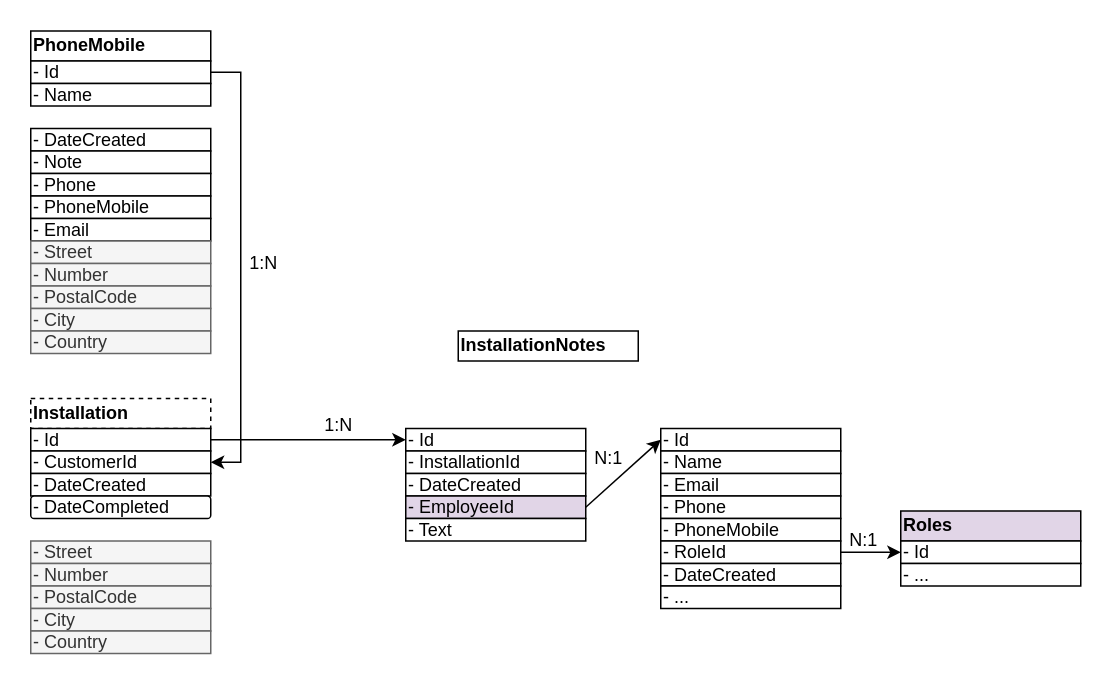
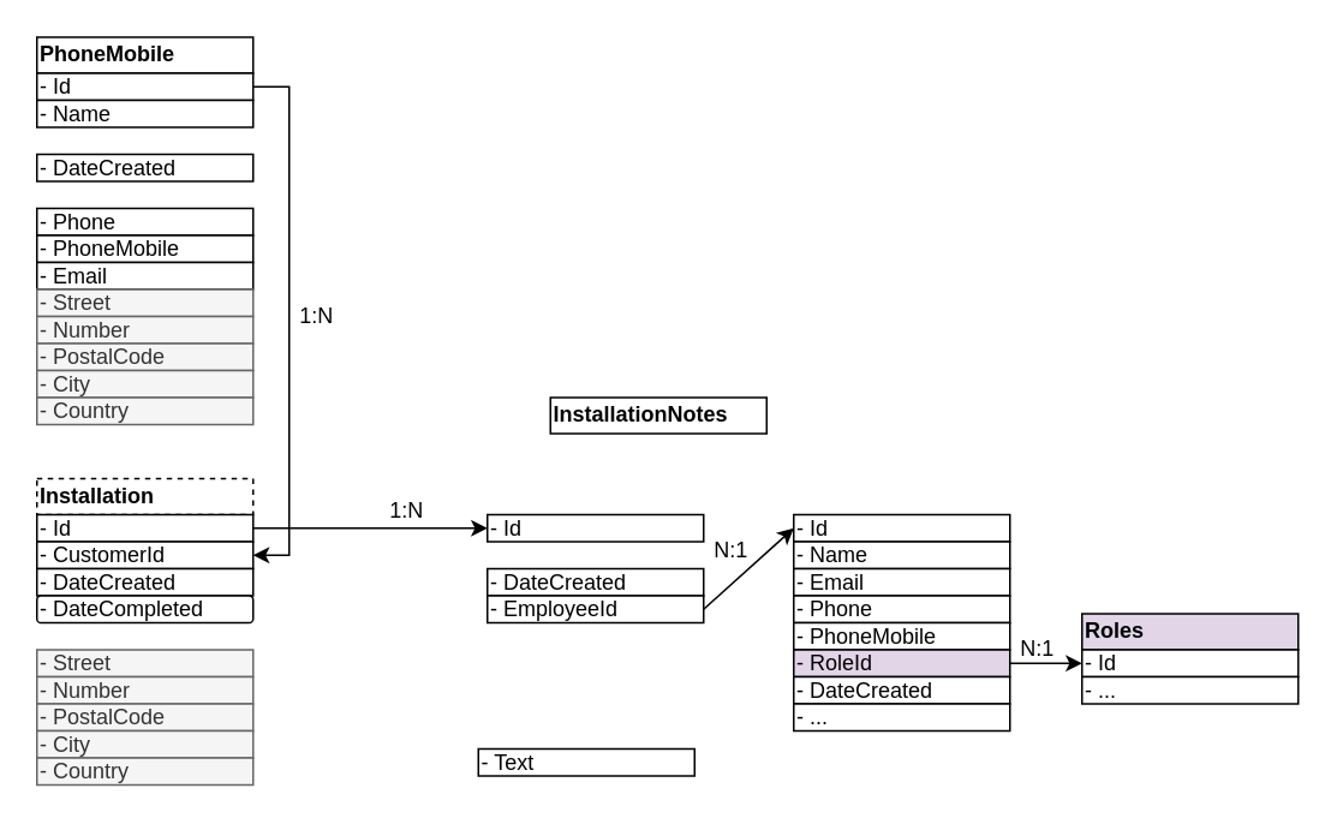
- <mxCell id="9" value="- Note" style="rounded=0;whiteSpace=wrap;html=1;align=left;" parent="1" vertex="1"><mxGeometry x="20" y="100" width="120" height="15" as="geometry" /></mxCell>
- <mxCell id="24" value="- InstallationId" style="rounded=0;whiteSpace=wrap;html=1;align=left;" parent="1" vertex="1"><mxGeometry x="270" y="300" width="120" height="15" as="geometry" /></mxCell>
- <mxCell id="27" value="- EmployeeId" style="rounded=0;whiteSpace=wrap;html=1;align=left;fillColor=#e1d5e7;" parent="1" vertex="1"><mxGeometry x="270" y="330" width="120" height="15" as="geometry" /></mxCell>
+ <mxCell id="27" value="- EmployeeId" style="rounded=0;whiteSpace=wrap;html=1;align=left;" parent="1" vertex="1"><mxGeometry x="270" y="330" width="120" height="15" as="geometry" /></mxCell>
- <mxCell id="28" value="- Text" style="rounded=0;whiteSpace=wrap;html=1;align=left;" parent="1" vertex="1"><mxGeometry x="270" y="345" width="120" height="15" as="geometry" /></mxCell>
+ <mxCell id="28" value="- Text" style="rounded=0;whiteSpace=wrap;html=1;align=left;" parent="1" vertex="1"><mxGeometry x="265" y="415" width="120" height="15" as="geometry" /></mxCell>
- <mxCell id="35" value="- RoleId" style="rounded=0;whiteSpace=wrap;html=1;align=left;" parent="1" vertex="1"><mxGeometry x="440" y="360" width="120" height="15" as="geometry" /></mxCell>
+ <mxCell id="35" value="- RoleId" style="rounded=0;whiteSpace=wrap;html=1;align=left;fillColor=#e1d5e7;" parent="1" vertex="1"><mxGeometry x="440" y="360" width="120" height="15" as="geometry" /></mxCell>
